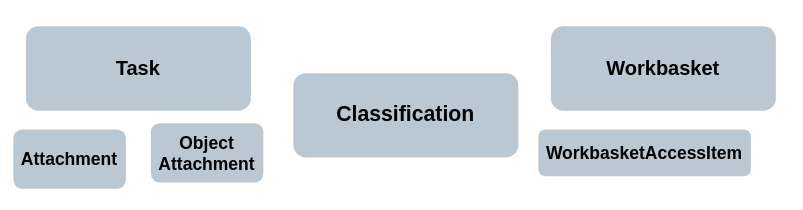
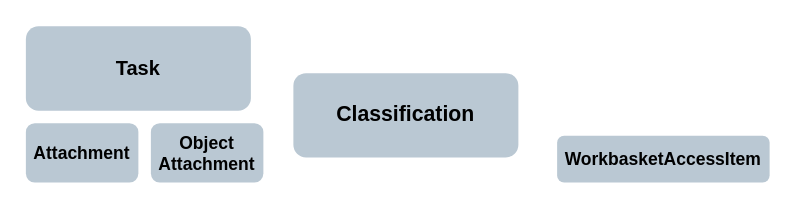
- <mxCell id="4" value="&lt;b&gt;&lt;font style=&quot;font-size: 16px&quot;&gt;Workbasket&lt;/font&gt;&lt;/b&gt;" style="rounded=1;whiteSpace=wrap;html=1;fillColor=#bac8d3;strokeColor=none;" parent="1" vertex="1"><mxGeometry x="440" y="20.5" width="180" height="67.5" as="geometry" /></mxCell>
- <mxCell id="7" value="&lt;b&gt;&lt;font style=&quot;font-size: 14px&quot;&gt;WorkbasketAccessItem&lt;/font&gt;&lt;/b&gt;" style="rounded=1;whiteSpace=wrap;html=1;fillColor=#bac8d3;strokeColor=none;" parent="1" vertex="1"><mxGeometry x="430" y="103" width="170" height="37.5" as="geometry" /></mxCell>
+ <mxCell id="7" value="&lt;b&gt;&lt;font style=&quot;font-size: 14px&quot;&gt;WorkbasketAccessItem&lt;/font&gt;&lt;/b&gt;" style="rounded=1;whiteSpace=wrap;html=1;fillColor=#bac8d3;strokeColor=none;" parent="1" vertex="1"><mxGeometry x="445" y="108" width="170" height="37.5" as="geometry" /></mxCell>
- <mxCell id="5" value="&lt;b&gt;&lt;font style=&quot;font-size: 14px&quot;&gt;Attachment&lt;/font&gt;&lt;/b&gt;" style="rounded=1;whiteSpace=wrap;html=1;fillColor=#bac8d3;strokeColor=none;" parent="1" vertex="1"><mxGeometry x="10" y="103" width="90" height="47.5" as="geometry" /></mxCell>
+ <mxCell id="5" value="&lt;b&gt;&lt;font style=&quot;font-size: 14px&quot;&gt;Attachment&lt;/font&gt;&lt;/b&gt;" style="rounded=1;whiteSpace=wrap;html=1;fillColor=#bac8d3;strokeColor=none;" parent="1" vertex="1"><mxGeometry x="20" y="98" width="90" height="47.5" as="geometry" /></mxCell>
